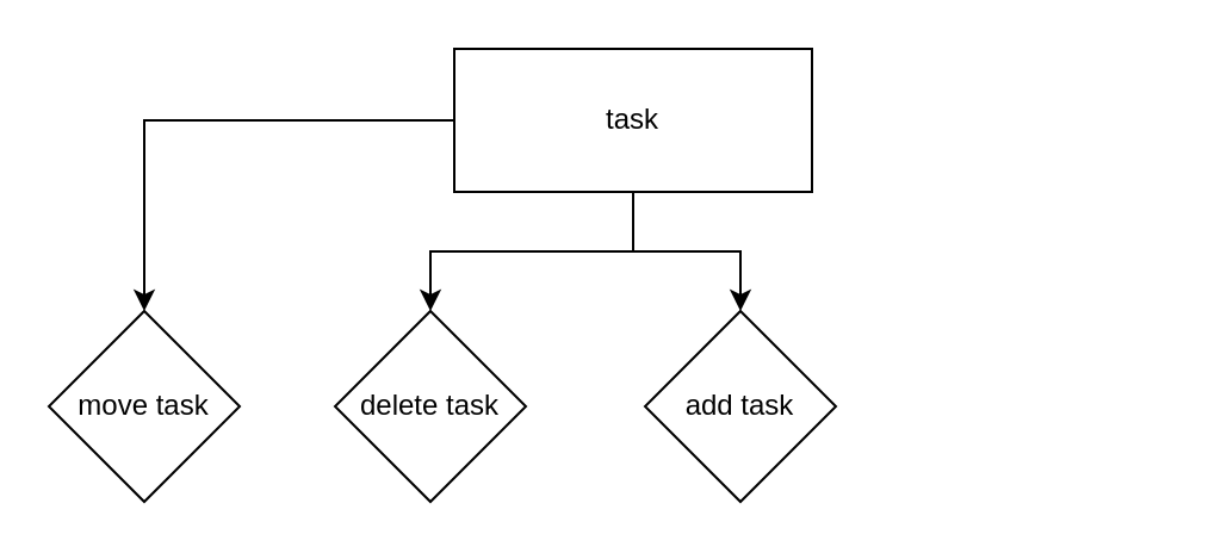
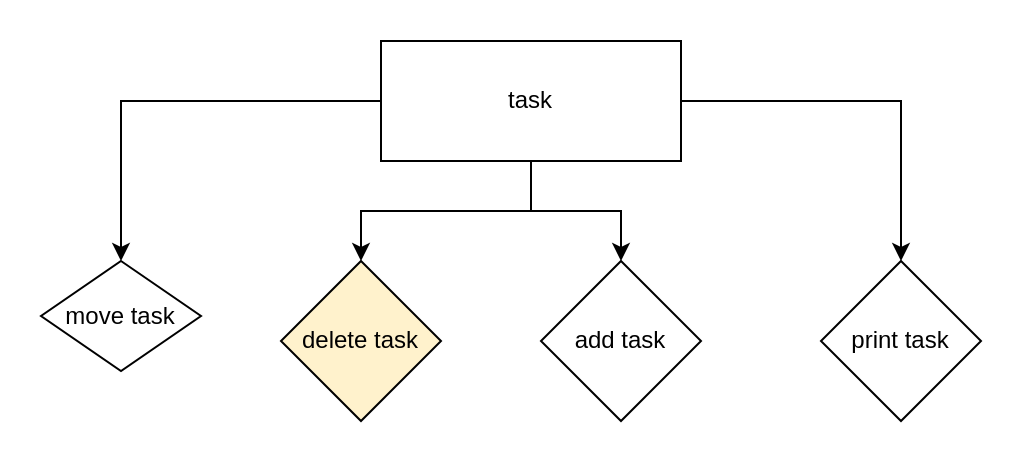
+ <mxCell id="3" style="edgeStyle=orthogonalEdgeStyle;rounded=0;orthogonalLoop=1;jettySize=auto;html=1;entryX=0.5;entryY=0;entryDx=0;entryDy=0;exitX=1;exitY=0.5;exitDx=0;exitDy=0;" edge="1" parent="1" source="6" target="10"><mxGeometry relative="1" as="geometry" /></mxCell>
- <mxCell id="7" value="&lt;font style=&quot;vertical-align: inherit&quot;&gt;&lt;font style=&quot;vertical-align: inherit&quot;&gt;move task&lt;/font&gt;&lt;/font&gt;" style="rhombus;whiteSpace=wrap;html=1;" vertex="1" parent="1"><mxGeometry x="20" y="130" width="80" height="80" as="geometry" /></mxCell>
+ <mxCell id="7" value="&lt;font style=&quot;vertical-align: inherit&quot;&gt;&lt;font style=&quot;vertical-align: inherit&quot;&gt;move task&lt;/font&gt;&lt;/font&gt;" style="rhombus;whiteSpace=wrap;html=1;" vertex="1" parent="1"><mxGeometry x="20" y="130" width="80" height="55" as="geometry" /></mxCell>
- <mxCell id="8" value="&lt;font style=&quot;vertical-align: inherit&quot;&gt;&lt;font style=&quot;vertical-align: inherit&quot;&gt;delete task&lt;/font&gt;&lt;/font&gt;" style="rhombus;whiteSpace=wrap;html=1;" vertex="1" parent="1"><mxGeometry x="140" y="130" width="80" height="80" as="geometry" /></mxCell>
+ <mxCell id="8" value="&lt;font style=&quot;vertical-align: inherit&quot;&gt;&lt;font style=&quot;vertical-align: inherit&quot;&gt;delete task&lt;/font&gt;&lt;/font&gt;" style="rhombus;whiteSpace=wrap;html=1;fillColor=#fff2cc;" vertex="1" parent="1"><mxGeometry x="140" y="130" width="80" height="80" as="geometry" /></mxCell>
+ <mxCell id="10" value="print task" style="rhombus;whiteSpace=wrap;html=1;" vertex="1" parent="1"><mxGeometry x="410" y="130" width="80" height="80" as="geometry" /></mxCell>
